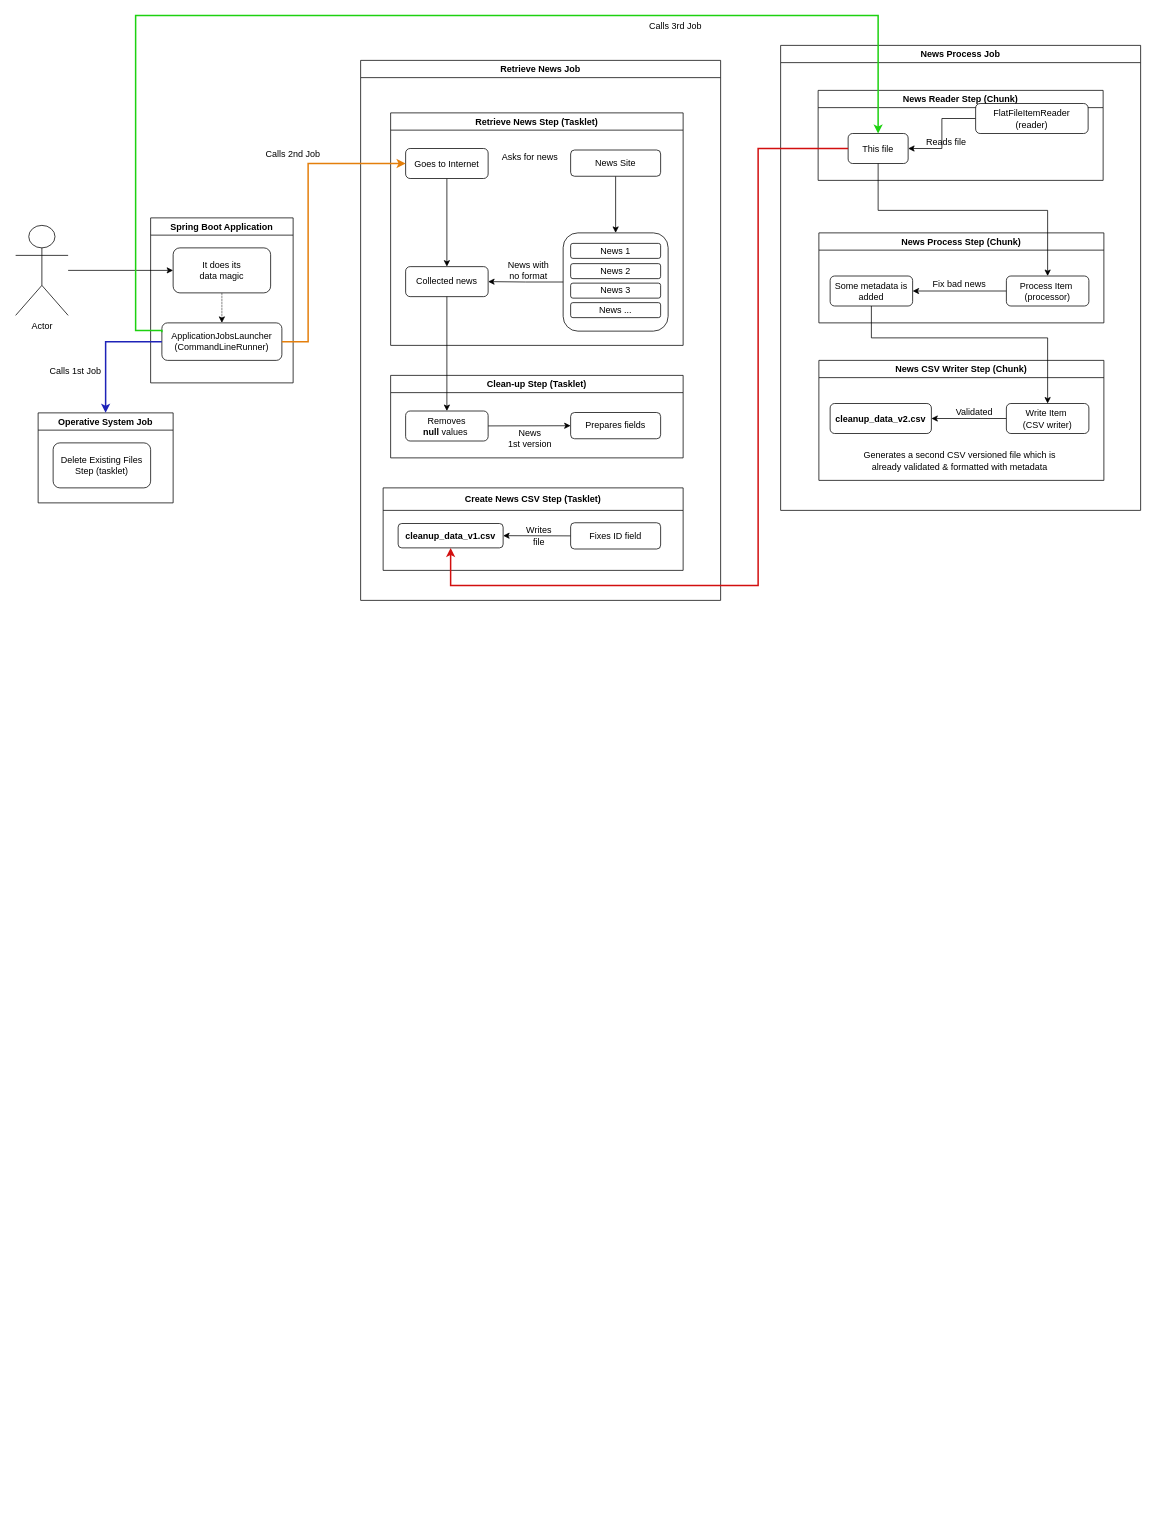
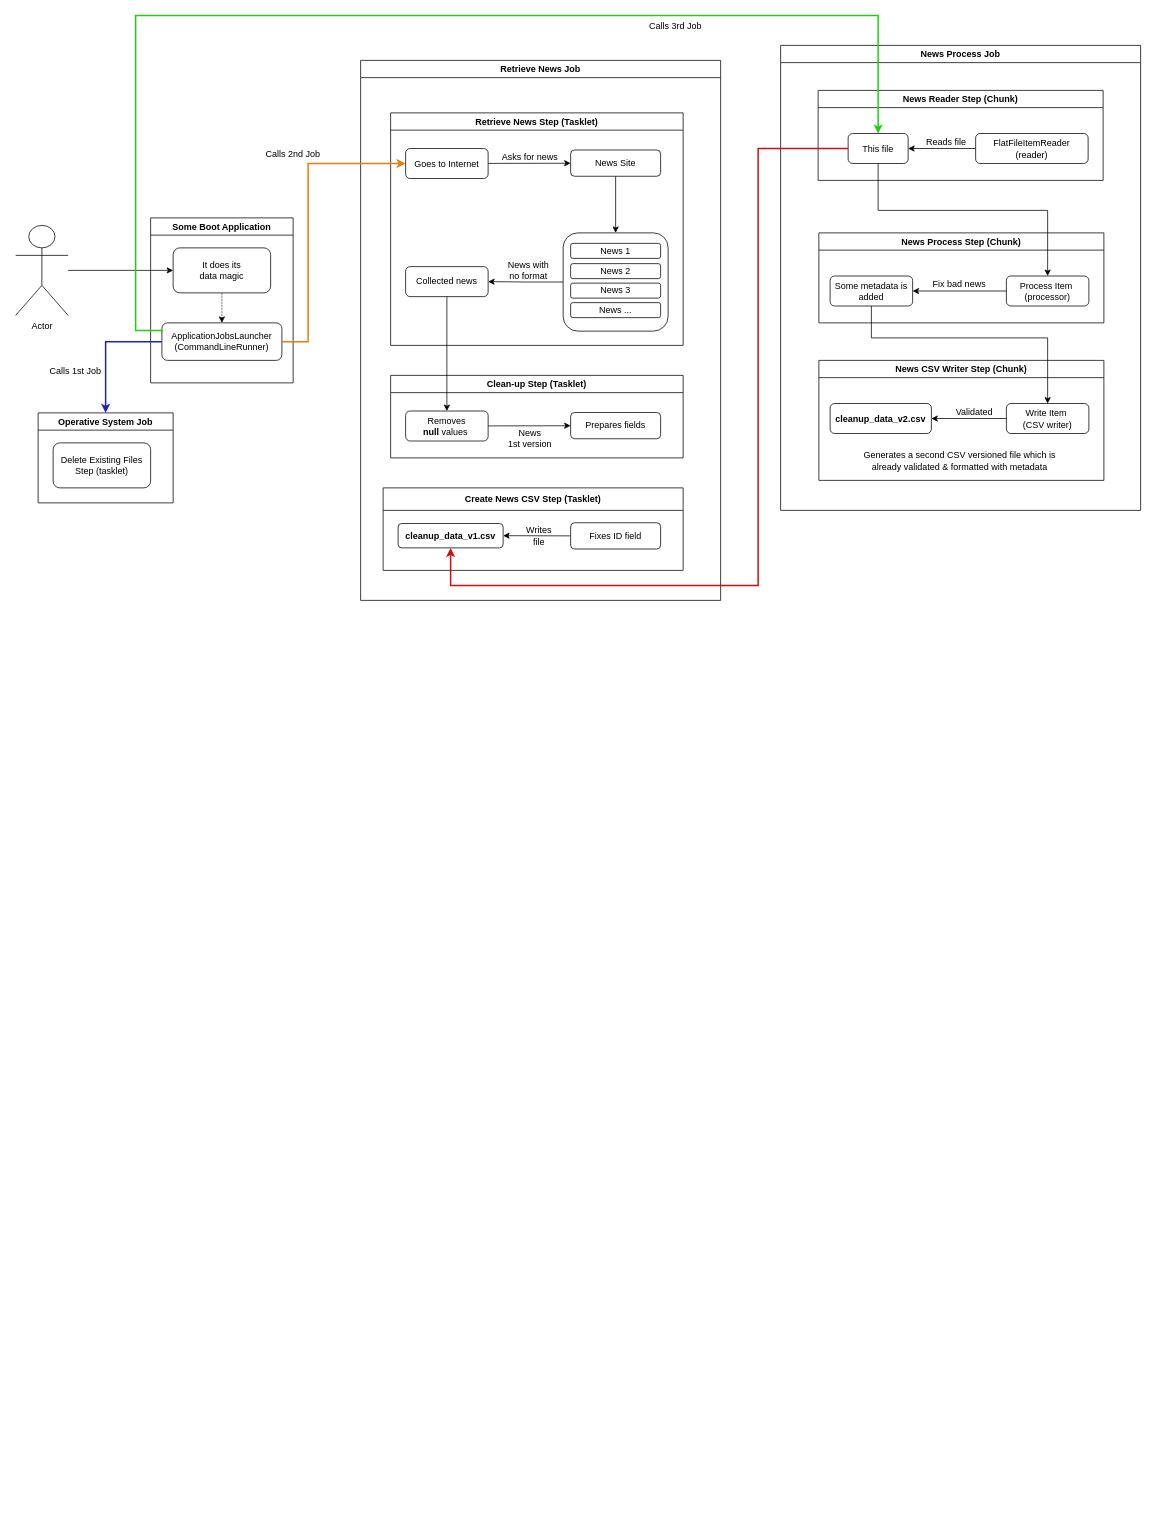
- <mxCell id="31" value="FlatFileItemReader&lt;br&gt;(reader)" style="rounded=1;whiteSpace=wrap;html=1;" parent="29" vertex="1"><mxGeometry x="210" y="17.5" width="150" height="40" as="geometry" /></mxCell>
+ <mxCell id="31" value="FlatFileItemReader&lt;br&gt;(reader)" style="rounded=1;whiteSpace=wrap;html=1;" parent="29" vertex="1"><mxGeometry x="210" y="57.5" width="150" height="40" as="geometry" /></mxCell>
- <mxCell id="49" value="Spring Boot Application" style="swimlane;whiteSpace=wrap;html=1;" vertex="1" parent="1"><mxGeometry x="200" y="290" width="190" height="220" as="geometry"><mxRectangle x="220" y="590" width="180" height="30" as="alternateBounds" /></mxGeometry></mxCell>
+ <mxCell id="49" value="Some Boot Application" style="swimlane;whiteSpace=wrap;html=1;" vertex="1" parent="1"><mxGeometry x="200" y="290" width="190" height="220" as="geometry"><mxRectangle x="220" y="590" width="180" height="30" as="alternateBounds" /></mxGeometry></mxCell>
- <mxCell id="15" style="rounded=0;orthogonalLoop=1;jettySize=auto;html=1;" edge="1" parent="3" source="16" target="12"><mxGeometry relative="1" as="geometry" /></mxCell>
+ <mxCell id="15" style="rounded=0;orthogonalLoop=1;jettySize=auto;html=1;" edge="1" parent="3" source="16" target="6"><mxGeometry relative="1" as="geometry" /></mxCell>
